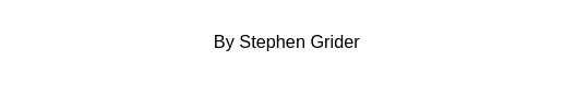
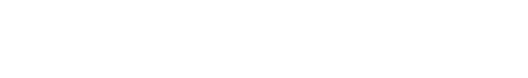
- <mxCell id="2" value="By Stephen Grider" style="text;html=1;strokeColor=none;fillColor=none;align=center;verticalAlign=middle;whiteSpace=wrap;rounded=0;shadow=1;fontSize=13;fontStyle=0" vertex="1" parent="1"><mxGeometry x="20" y="20" width="380" height="20" as="geometry" /></mxCell>
